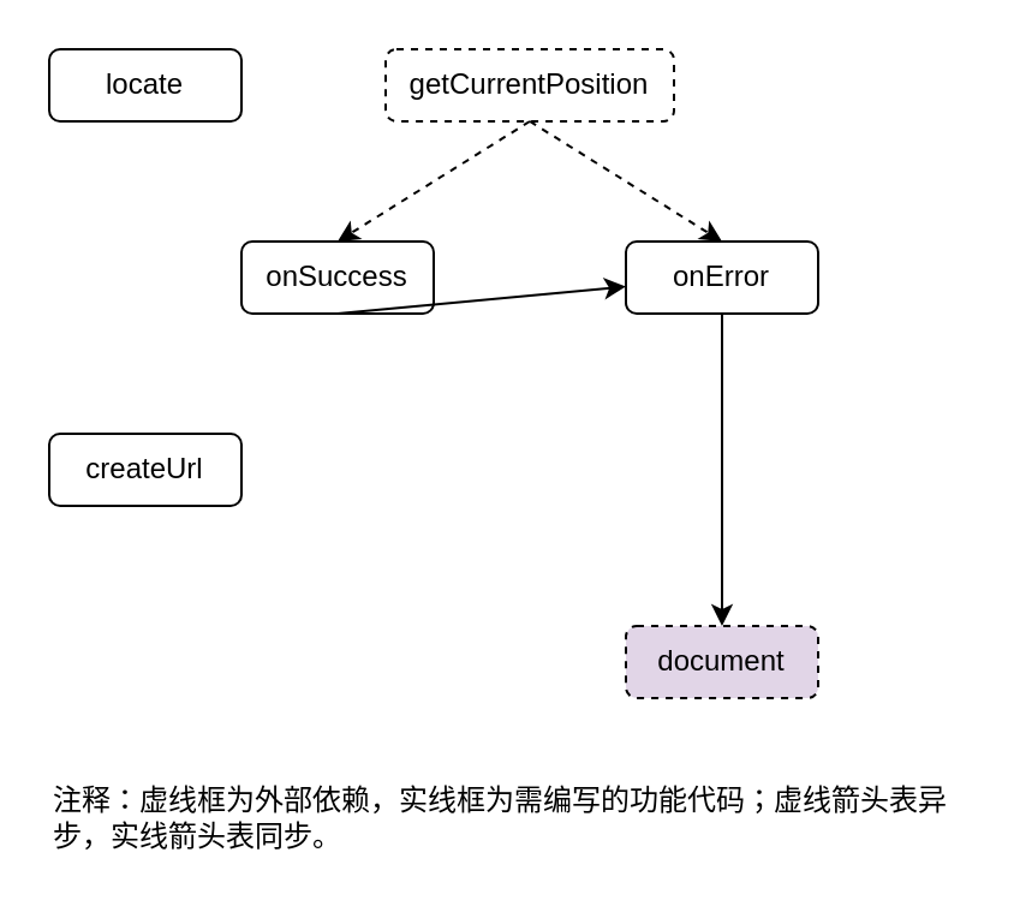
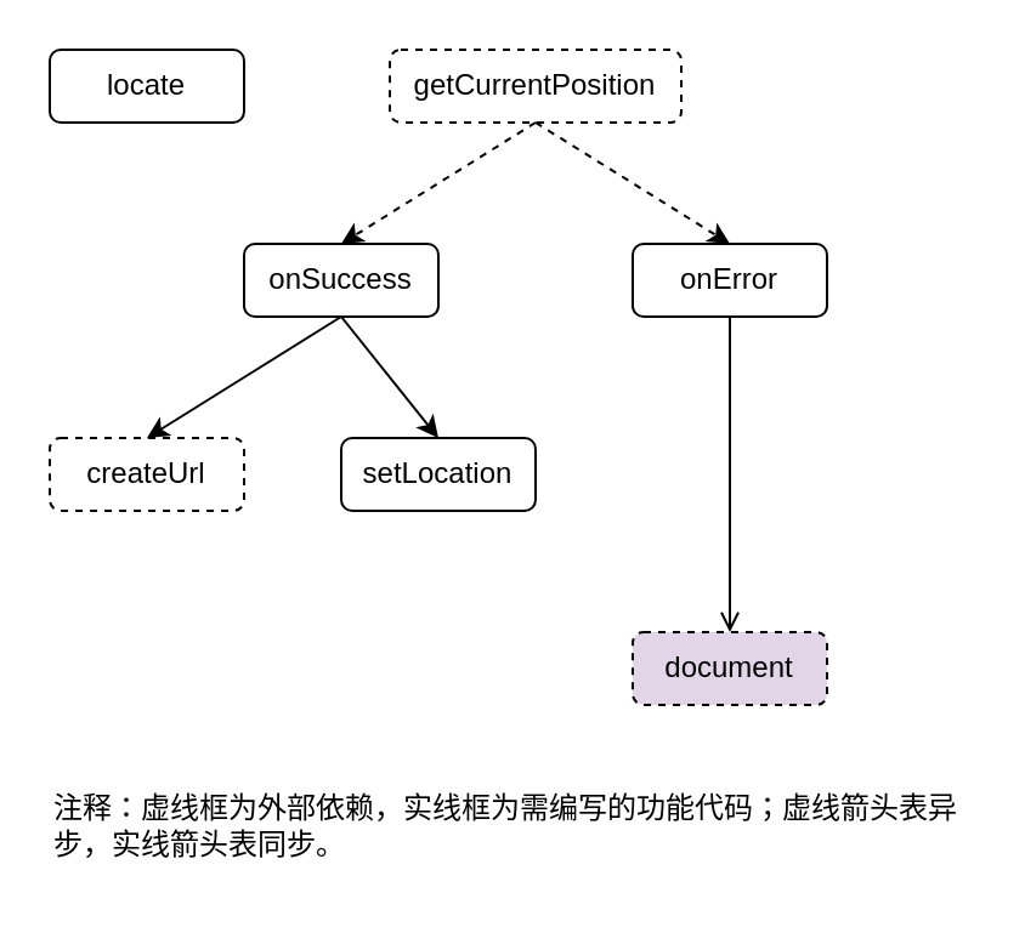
- <mxCell id="11" value="" style="endArrow=classic;html=1;exitX=0.5;exitY=1;exitDx=0;exitDy=0;" edge="1" parent="1" source="4" target="5"><mxGeometry width="50" height="50" relative="1" as="geometry"><mxPoint x="130" y="65" as="sourcePoint" /><mxPoint x="190" y="65" as="targetPoint" /></mxGeometry></mxCell>
+ <mxCell id="11" value="" style="endArrow=classic;html=1;exitX=0.5;exitY=1;exitDx=0;exitDy=0;entryX=0.5;entryY=0;entryDx=0;entryDy=0;" edge="1" parent="1" source="4" target="6"><mxGeometry width="50" height="50" relative="1" as="geometry"><mxPoint x="130" y="65" as="sourcePoint" /><mxPoint x="190" y="65" as="targetPoint" /></mxGeometry></mxCell>
+ <mxCell id="12" value="" style="endArrow=classic;html=1;exitX=0.5;exitY=1;exitDx=0;exitDy=0;entryX=0.5;entryY=0;entryDx=0;entryDy=0;" edge="1" parent="1" source="4" target="7"><mxGeometry width="50" height="50" relative="1" as="geometry"><mxPoint x="140" y="75" as="sourcePoint" /><mxPoint x="200" y="75" as="targetPoint" /></mxGeometry></mxCell>
- <mxCell id="6" value="createUrl" style="rounded=1;whiteSpace=wrap;html=1;" vertex="1" parent="1"><mxGeometry x="20" y="180" width="80" height="30" as="geometry" /></mxCell>
+ <mxCell id="6" value="createUrl" style="rounded=1;whiteSpace=wrap;html=1;dashed=1;" vertex="1" parent="1"><mxGeometry x="20" y="180" width="80" height="30" as="geometry" /></mxCell>
+ <mxCell id="7" value="setLocation" style="rounded=1;whiteSpace=wrap;html=1;" vertex="1" parent="1"><mxGeometry x="140" y="180" width="80" height="30" as="geometry" /></mxCell>
- <mxCell id="13" value="" style="endArrow=classic;html=1;exitX=0.5;exitY=1;exitDx=0;exitDy=0;entryX=0.5;entryY=0;entryDx=0;entryDy=0;" edge="1" parent="1" source="5" target="8"><mxGeometry width="50" height="50" relative="1" as="geometry"><mxPoint x="150" y="85" as="sourcePoint" /><mxPoint x="210" y="85" as="targetPoint" /></mxGeometry></mxCell>
+ <mxCell id="13" value="" style="endArrow=open;html=1;exitX=0.5;exitY=1;exitDx=0;exitDy=0;entryX=0.5;entryY=0;entryDx=0;entryDy=0;" edge="1" parent="1" source="5" target="8"><mxGeometry width="50" height="50" relative="1" as="geometry"><mxPoint x="150" y="85" as="sourcePoint" /><mxPoint x="210" y="85" as="targetPoint" /></mxGeometry></mxCell>
